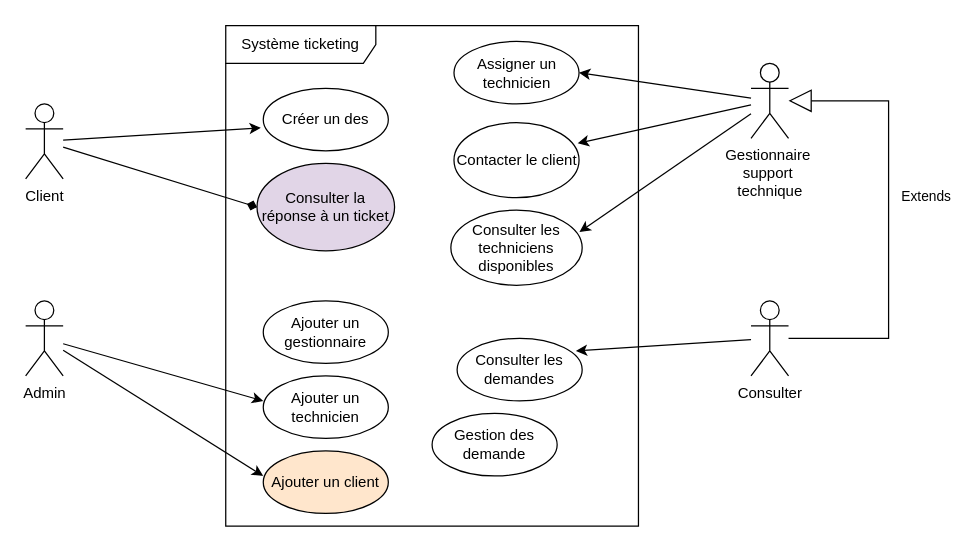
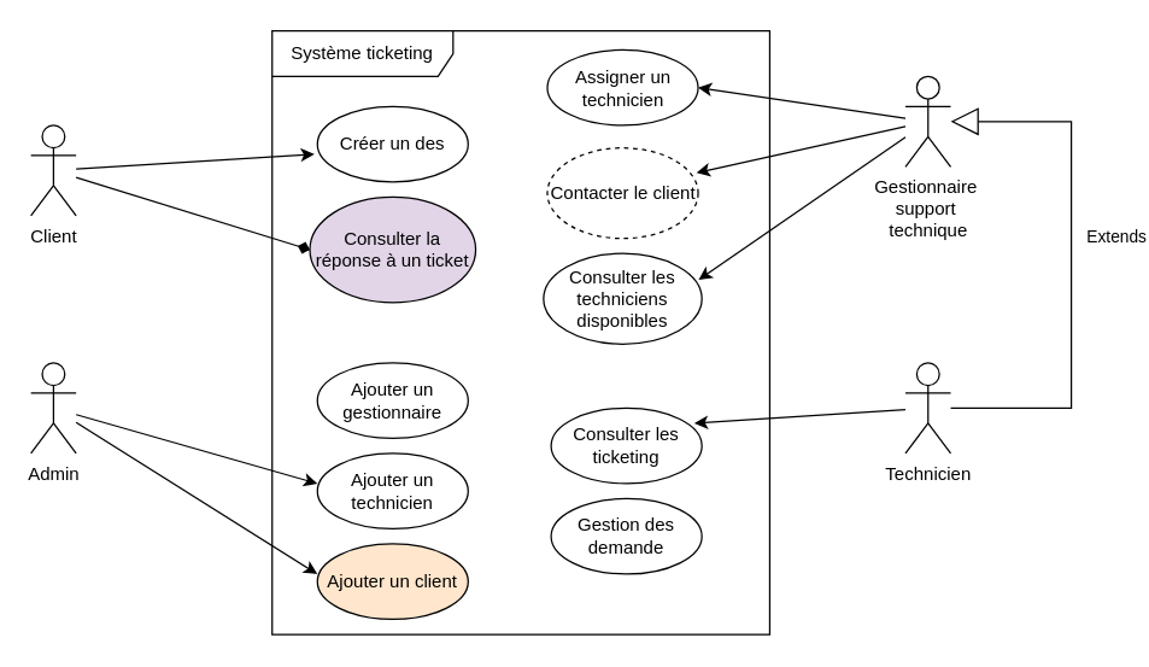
- <mxCell id="9" value="Contacter le client" style="ellipse;whiteSpace=wrap;html=1;" vertex="1" parent="1"><mxGeometry x="362.5" y="97.5" width="100" height="60" as="geometry" /></mxCell>
+ <mxCell id="9" value="Contacter le client" style="ellipse;whiteSpace=wrap;html=1;dashed=1;" vertex="1" parent="1"><mxGeometry x="362.5" y="97.5" width="100" height="60" as="geometry" /></mxCell>
- <mxCell id="23" value="Consulter les demandes" style="ellipse;whiteSpace=wrap;html=1;" vertex="1" parent="1"><mxGeometry x="365" y="270" width="100" height="50" as="geometry" /></mxCell>
+ <mxCell id="23" value="Consulter les ticketing" style="ellipse;whiteSpace=wrap;html=1;" vertex="1" parent="1"><mxGeometry x="365" y="270" width="100" height="50" as="geometry" /></mxCell>
- <mxCell id="2" value="&lt;div&gt;Consulter&lt;/div&gt;" style="shape=umlActor;verticalLabelPosition=bottom;verticalAlign=top;html=1;" vertex="1" parent="1"><mxGeometry x="600" y="240" width="30" height="60" as="geometry" /></mxCell>
+ <mxCell id="2" value="&lt;div&gt;Technicien&lt;/div&gt;" style="shape=umlActor;verticalLabelPosition=bottom;verticalAlign=top;html=1;" vertex="1" parent="1"><mxGeometry x="600" y="240" width="30" height="60" as="geometry" /></mxCell>
- <mxCell id="6" value="Gestion des demande" style="ellipse;whiteSpace=wrap;html=1;" vertex="1" parent="1"><mxGeometry x="345" y="330" width="100" height="50" as="geometry" /></mxCell>
+ <mxCell id="6" value="Gestion des demande" style="ellipse;whiteSpace=wrap;html=1;" vertex="1" parent="1"><mxGeometry x="365" y="330" width="100" height="50" as="geometry" /></mxCell>
